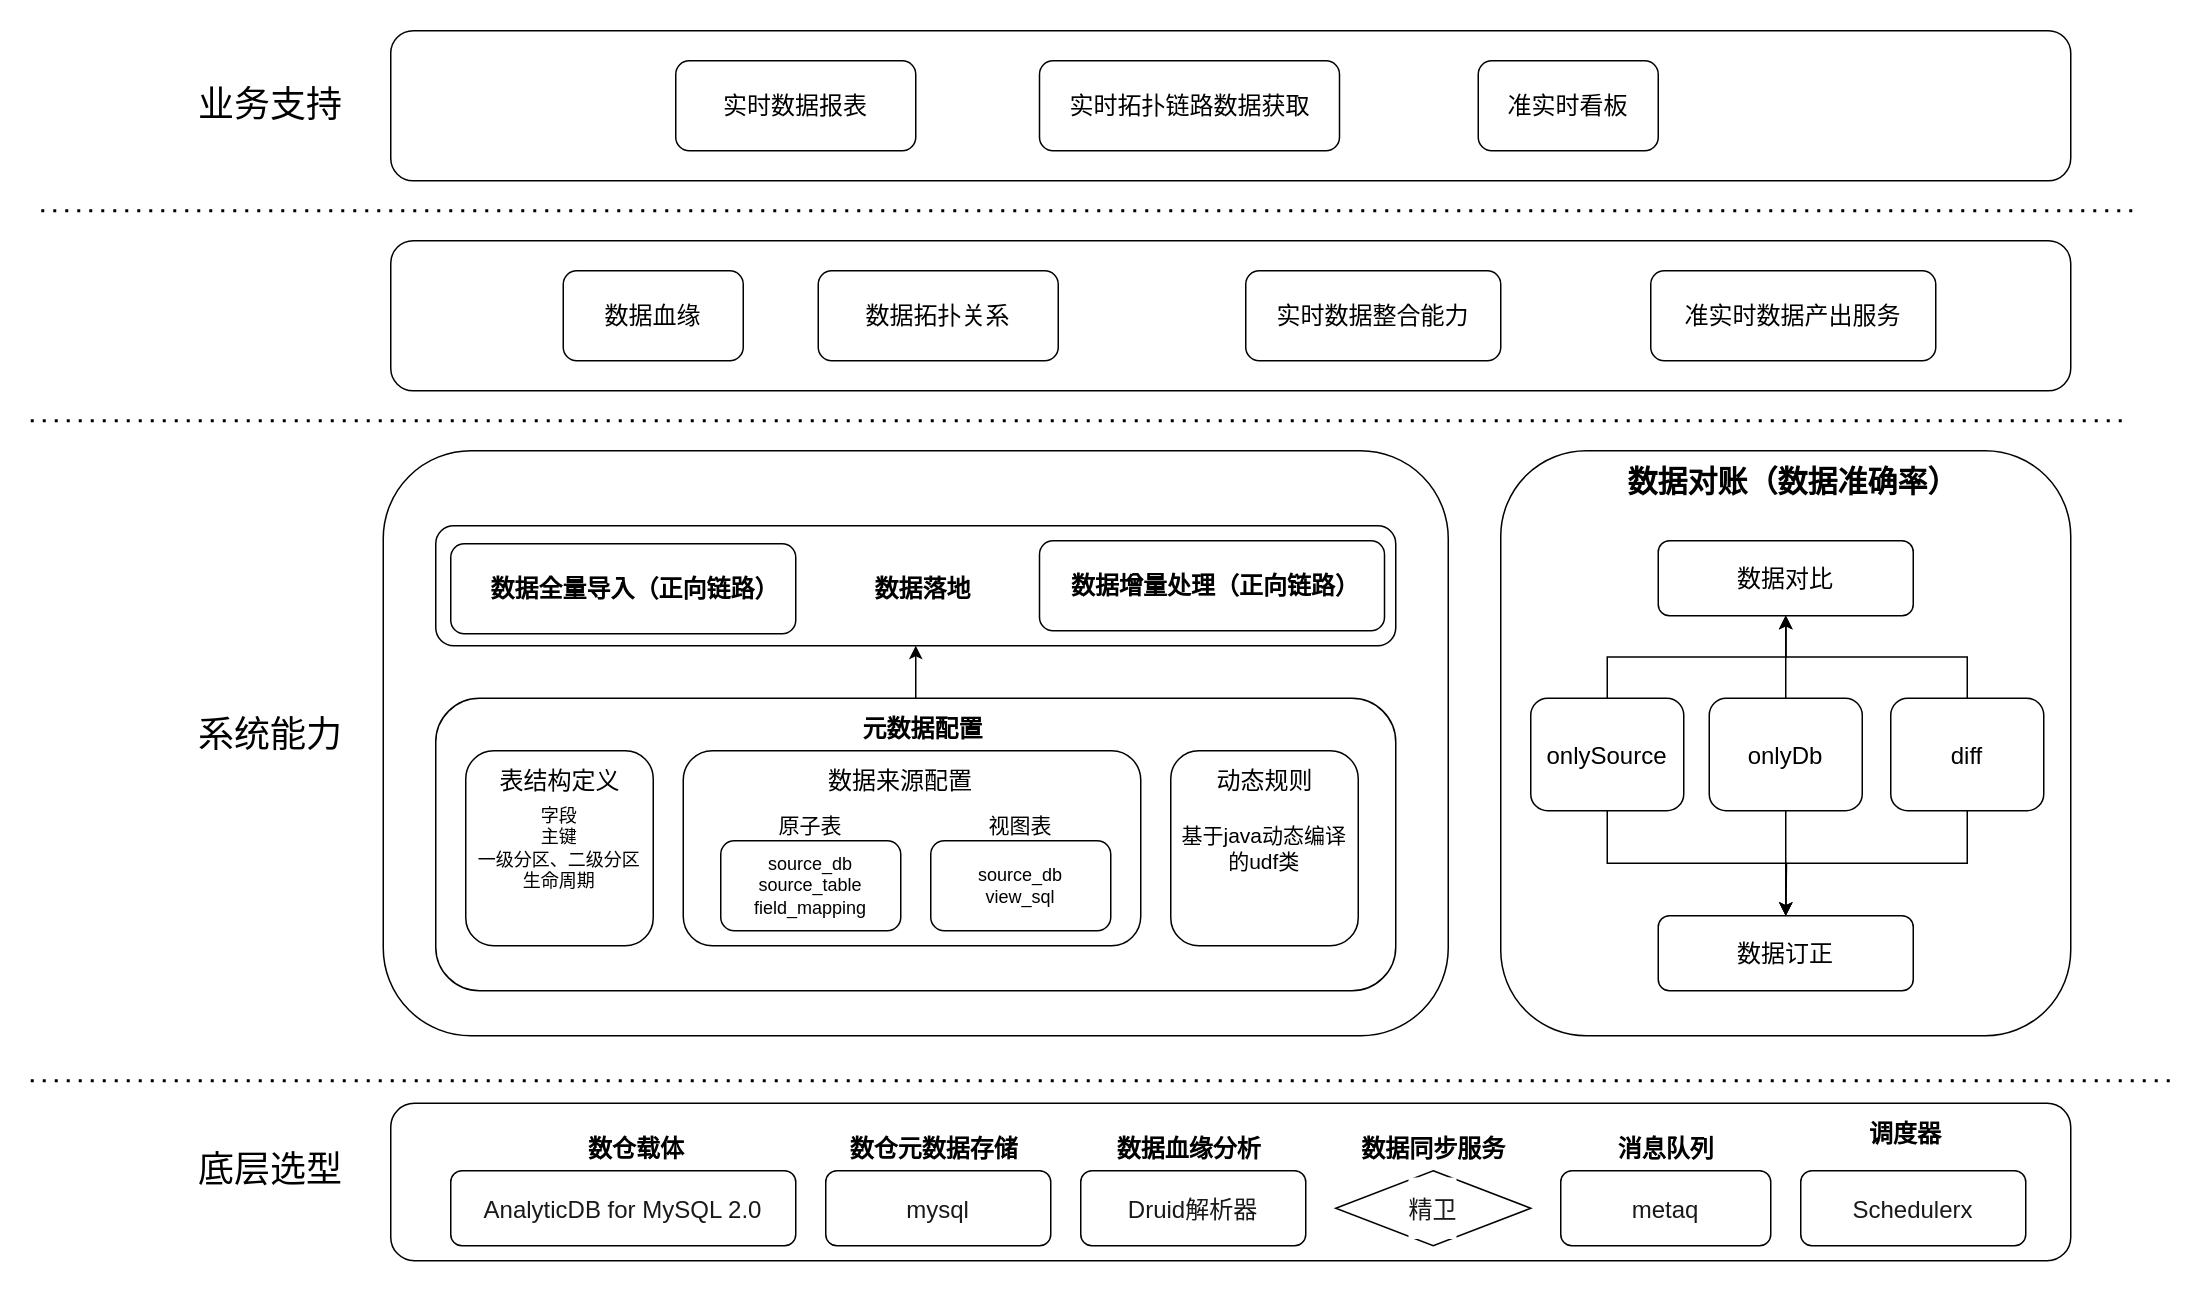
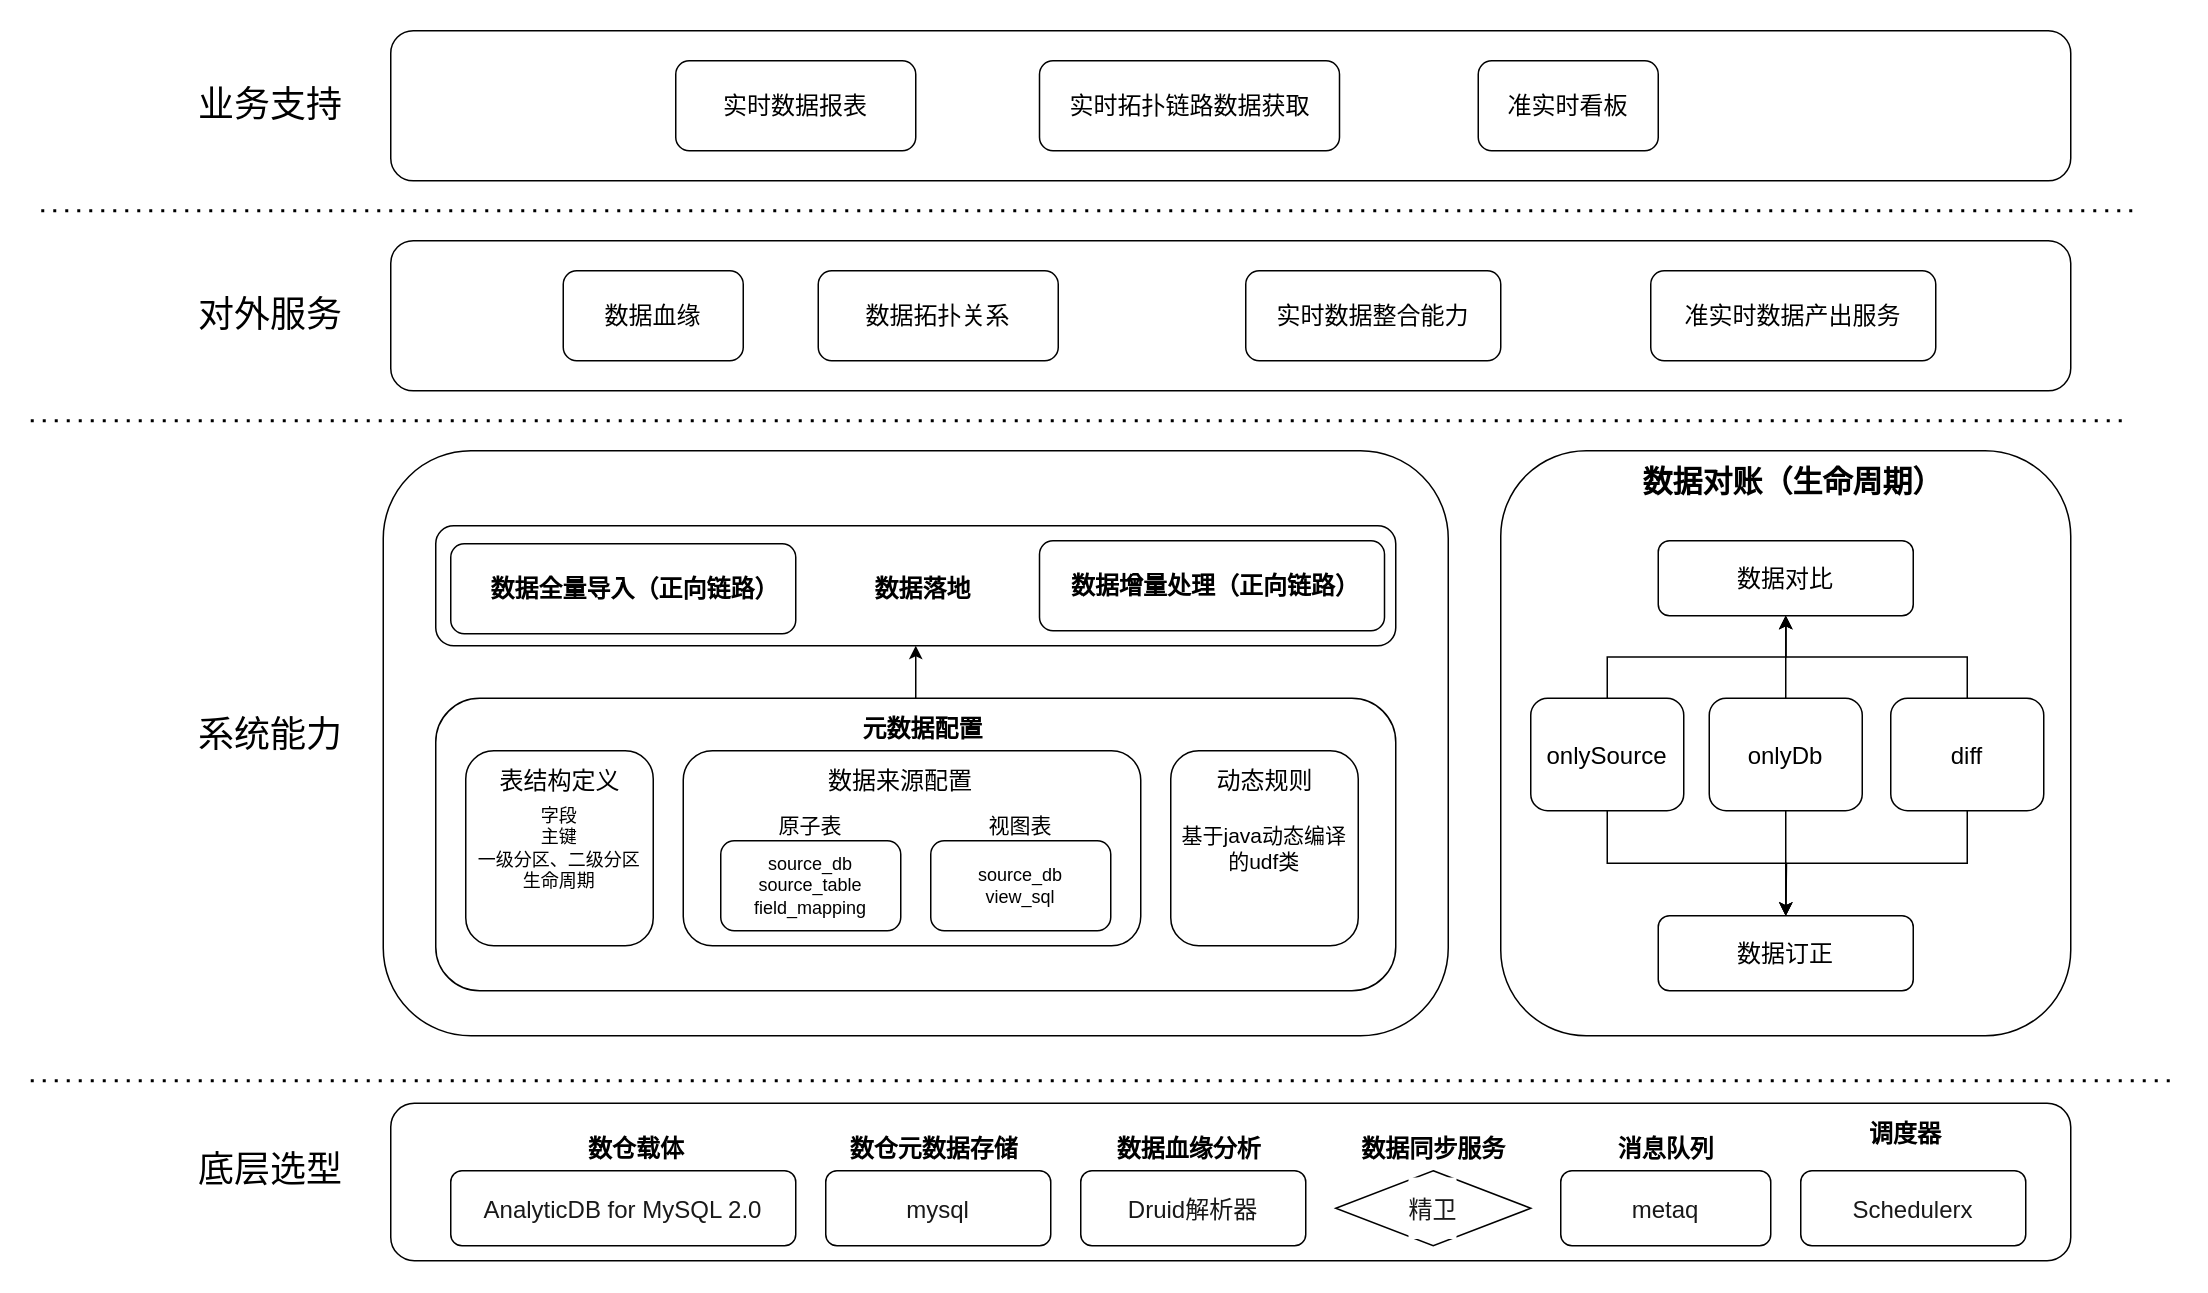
+ <mxCell id="22" value="&lt;span style=&quot;font-size: 24px&quot;&gt;对外服务&lt;/span&gt;" style="text;html=1;strokeColor=none;fillColor=none;align=center;verticalAlign=middle;whiteSpace=wrap;rounded=0;" vertex="1" parent="1"><mxGeometry x="120" y="180" width="120" height="60" as="geometry" /></mxCell>
- <mxCell id="28" value="&lt;font style=&quot;font-size: 20px&quot;&gt;&lt;b&gt;数据对账（数据准确率）&lt;/b&gt;&lt;/font&gt;" style="text;html=1;strokeColor=none;fillColor=none;align=center;verticalAlign=middle;whiteSpace=wrap;rounded=0;" vertex="1" parent="1"><mxGeometry x="1080" y="300" width="230" height="40" as="geometry" /></mxCell>
+ <mxCell id="28" value="&lt;font style=&quot;font-size: 20px&quot;&gt;&lt;b&gt;数据对账（生命周期）&lt;/b&gt;&lt;/font&gt;" style="text;html=1;strokeColor=none;fillColor=none;align=center;verticalAlign=middle;whiteSpace=wrap;rounded=0;" vertex="1" parent="1"><mxGeometry x="1080" y="300" width="230" height="40" as="geometry" /></mxCell>
